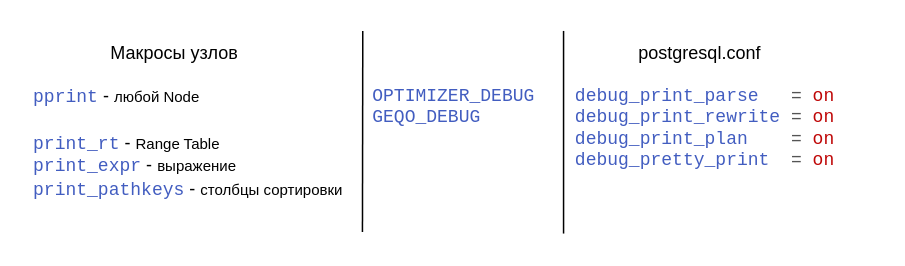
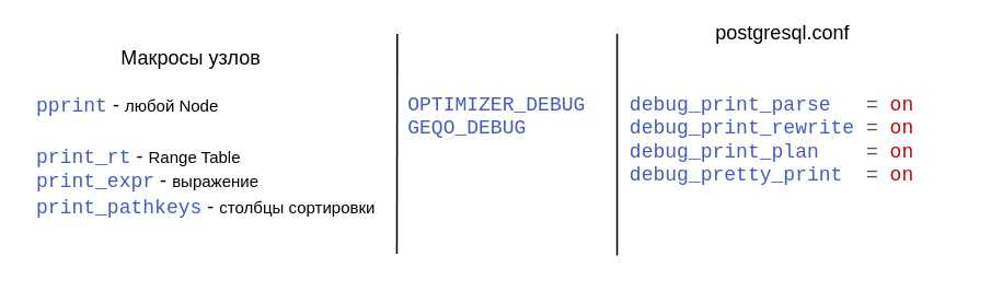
- <mxCell id="8" value="postgresql.conf" style="text;html=1;align=center;verticalAlign=middle;whiteSpace=wrap;rounded=0;" parent="1" vertex="1"><mxGeometry x="421" y="20" width="90" height="30" as="geometry" /></mxCell>
+ <mxCell id="8" value="postgresql.conf" style="text;html=1;align=center;verticalAlign=middle;whiteSpace=wrap;rounded=0;" parent="1" vertex="1"><mxGeometry x="431" y="5" width="90" height="30" as="geometry" /></mxCell>
